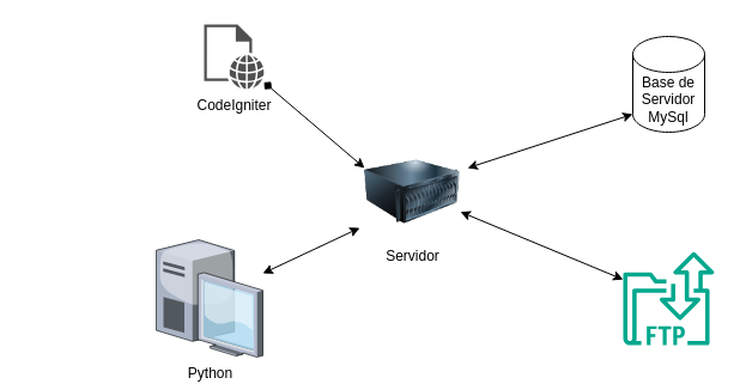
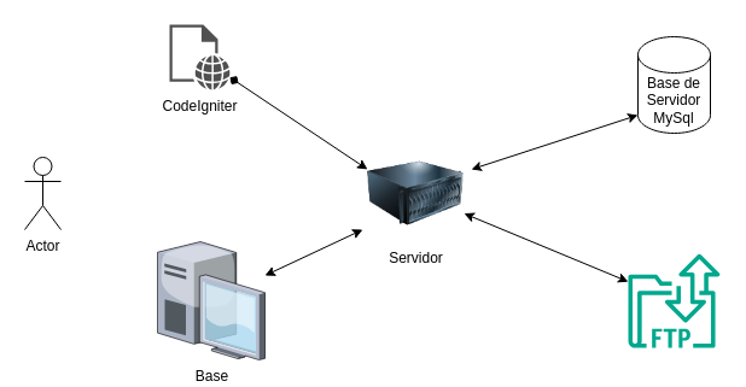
- <mxCell id="6" value="CodeIgniter" style="sketch=0;pointerEvents=1;shadow=0;dashed=0;html=1;strokeColor=none;fillColor=#505050;labelPosition=center;verticalLabelPosition=bottom;verticalAlign=top;outlineConnect=0;align=center;shape=mxgraph.office.concepts.web_page;" vertex="1" parent="1"><mxGeometry x="170" y="20" width="50" height="54" as="geometry" /></mxCell>
+ <mxCell id="6" value="CodeIgniter" style="sketch=0;pointerEvents=1;shadow=0;dashed=0;html=1;strokeColor=none;fillColor=#505050;labelPosition=center;verticalLabelPosition=bottom;verticalAlign=top;outlineConnect=0;align=center;shape=mxgraph.office.concepts.web_page;" vertex="1" parent="1"><mxGeometry x="140" y="20" width="50" height="54" as="geometry" /></mxCell>
+ <mxCell id="5" value="Actor" style="shape=umlActor;verticalLabelPosition=bottom;verticalAlign=top;html=1;outlineConnect=0;" vertex="1" parent="1"><mxGeometry x="20" y="130" width="30" height="60" as="geometry" /></mxCell>
- <mxCell id="7" value="Python" style="verticalLabelPosition=bottom;sketch=0;aspect=fixed;html=1;verticalAlign=top;strokeColor=none;align=center;outlineConnect=0;shape=mxgraph.citrix.desktop;" vertex="1" parent="1"><mxGeometry x="130" y="200" width="89" height="98" as="geometry" /></mxCell>
+ <mxCell id="7" value="Base" style="verticalLabelPosition=bottom;sketch=0;aspect=fixed;html=1;verticalAlign=top;strokeColor=none;align=center;outlineConnect=0;shape=mxgraph.citrix.desktop;" vertex="1" parent="1"><mxGeometry x="130" y="200" width="89" height="98" as="geometry" /></mxCell>
